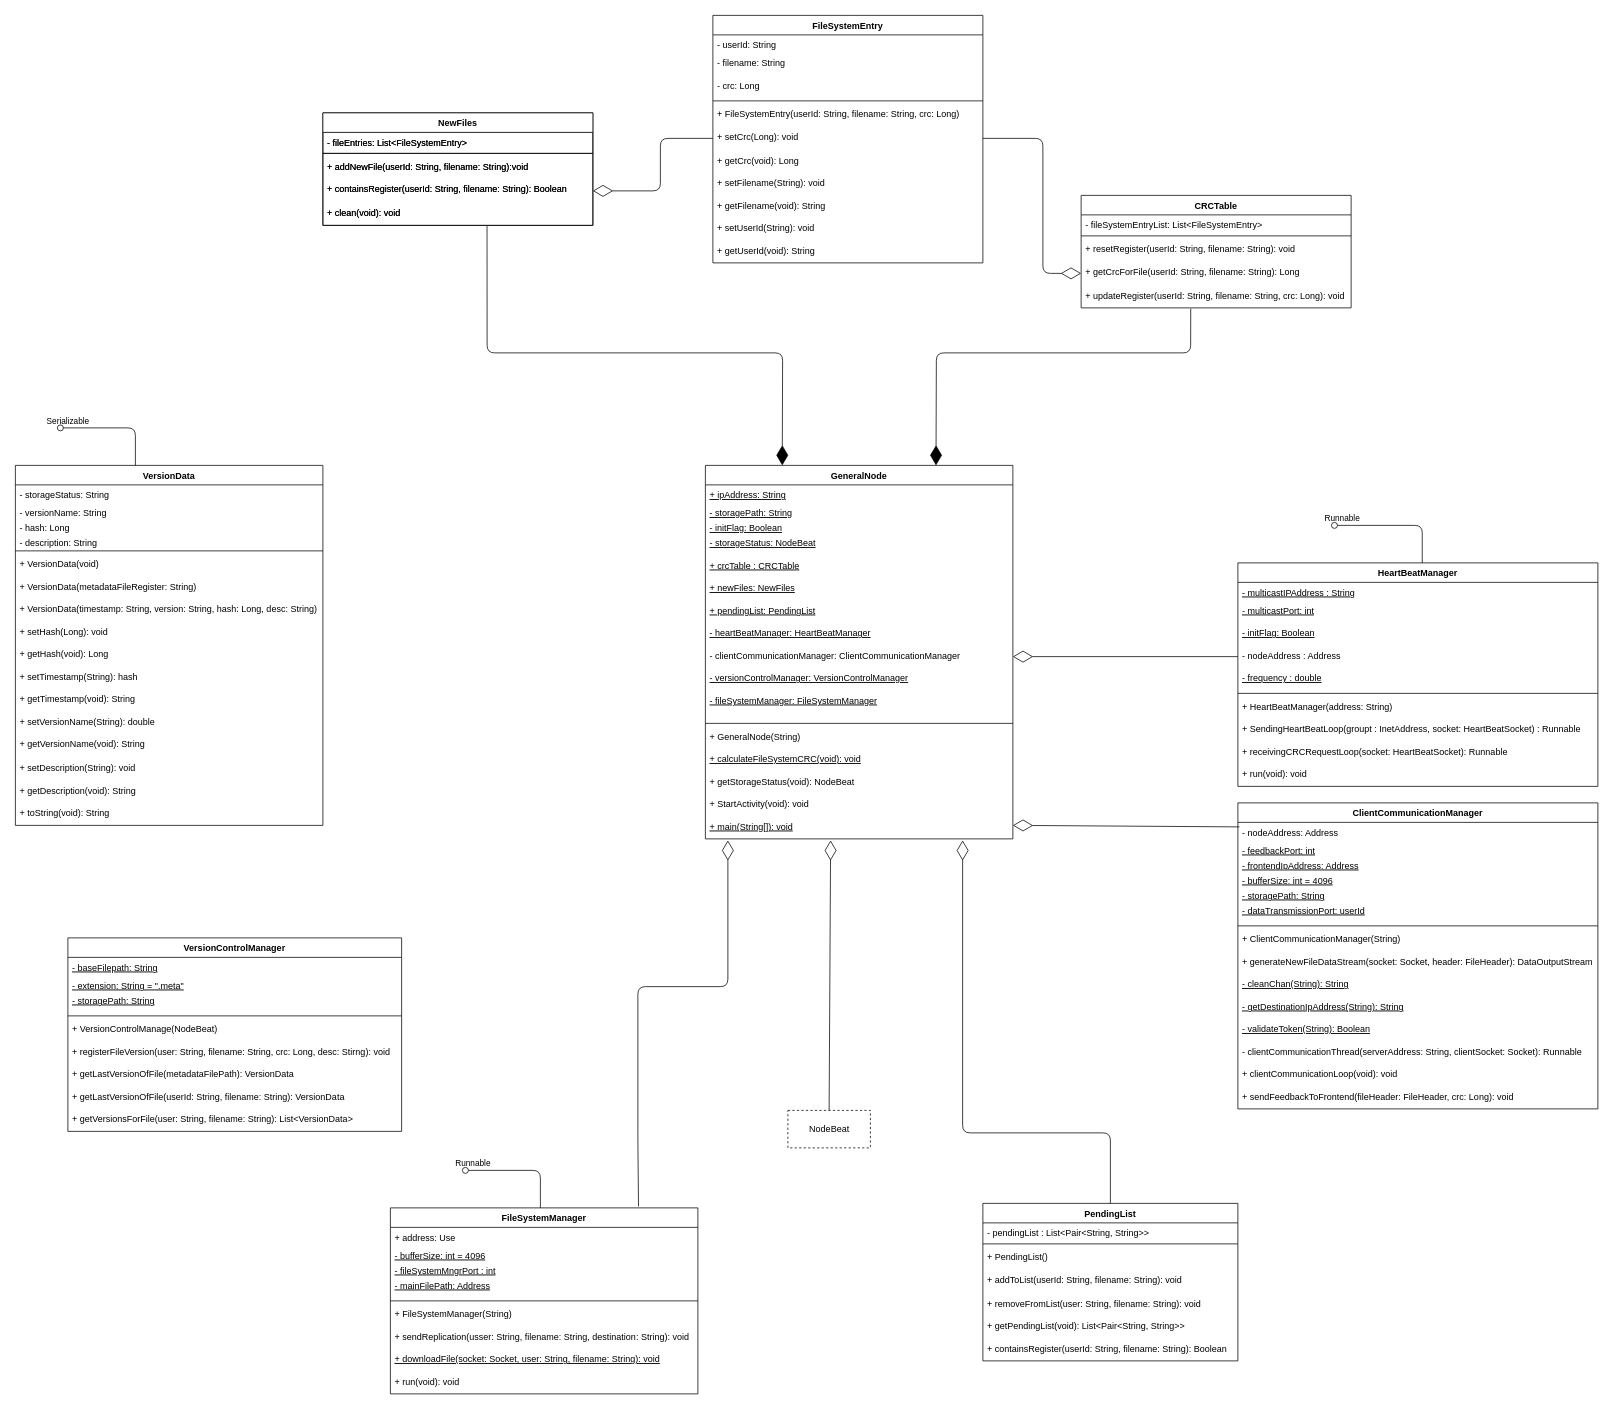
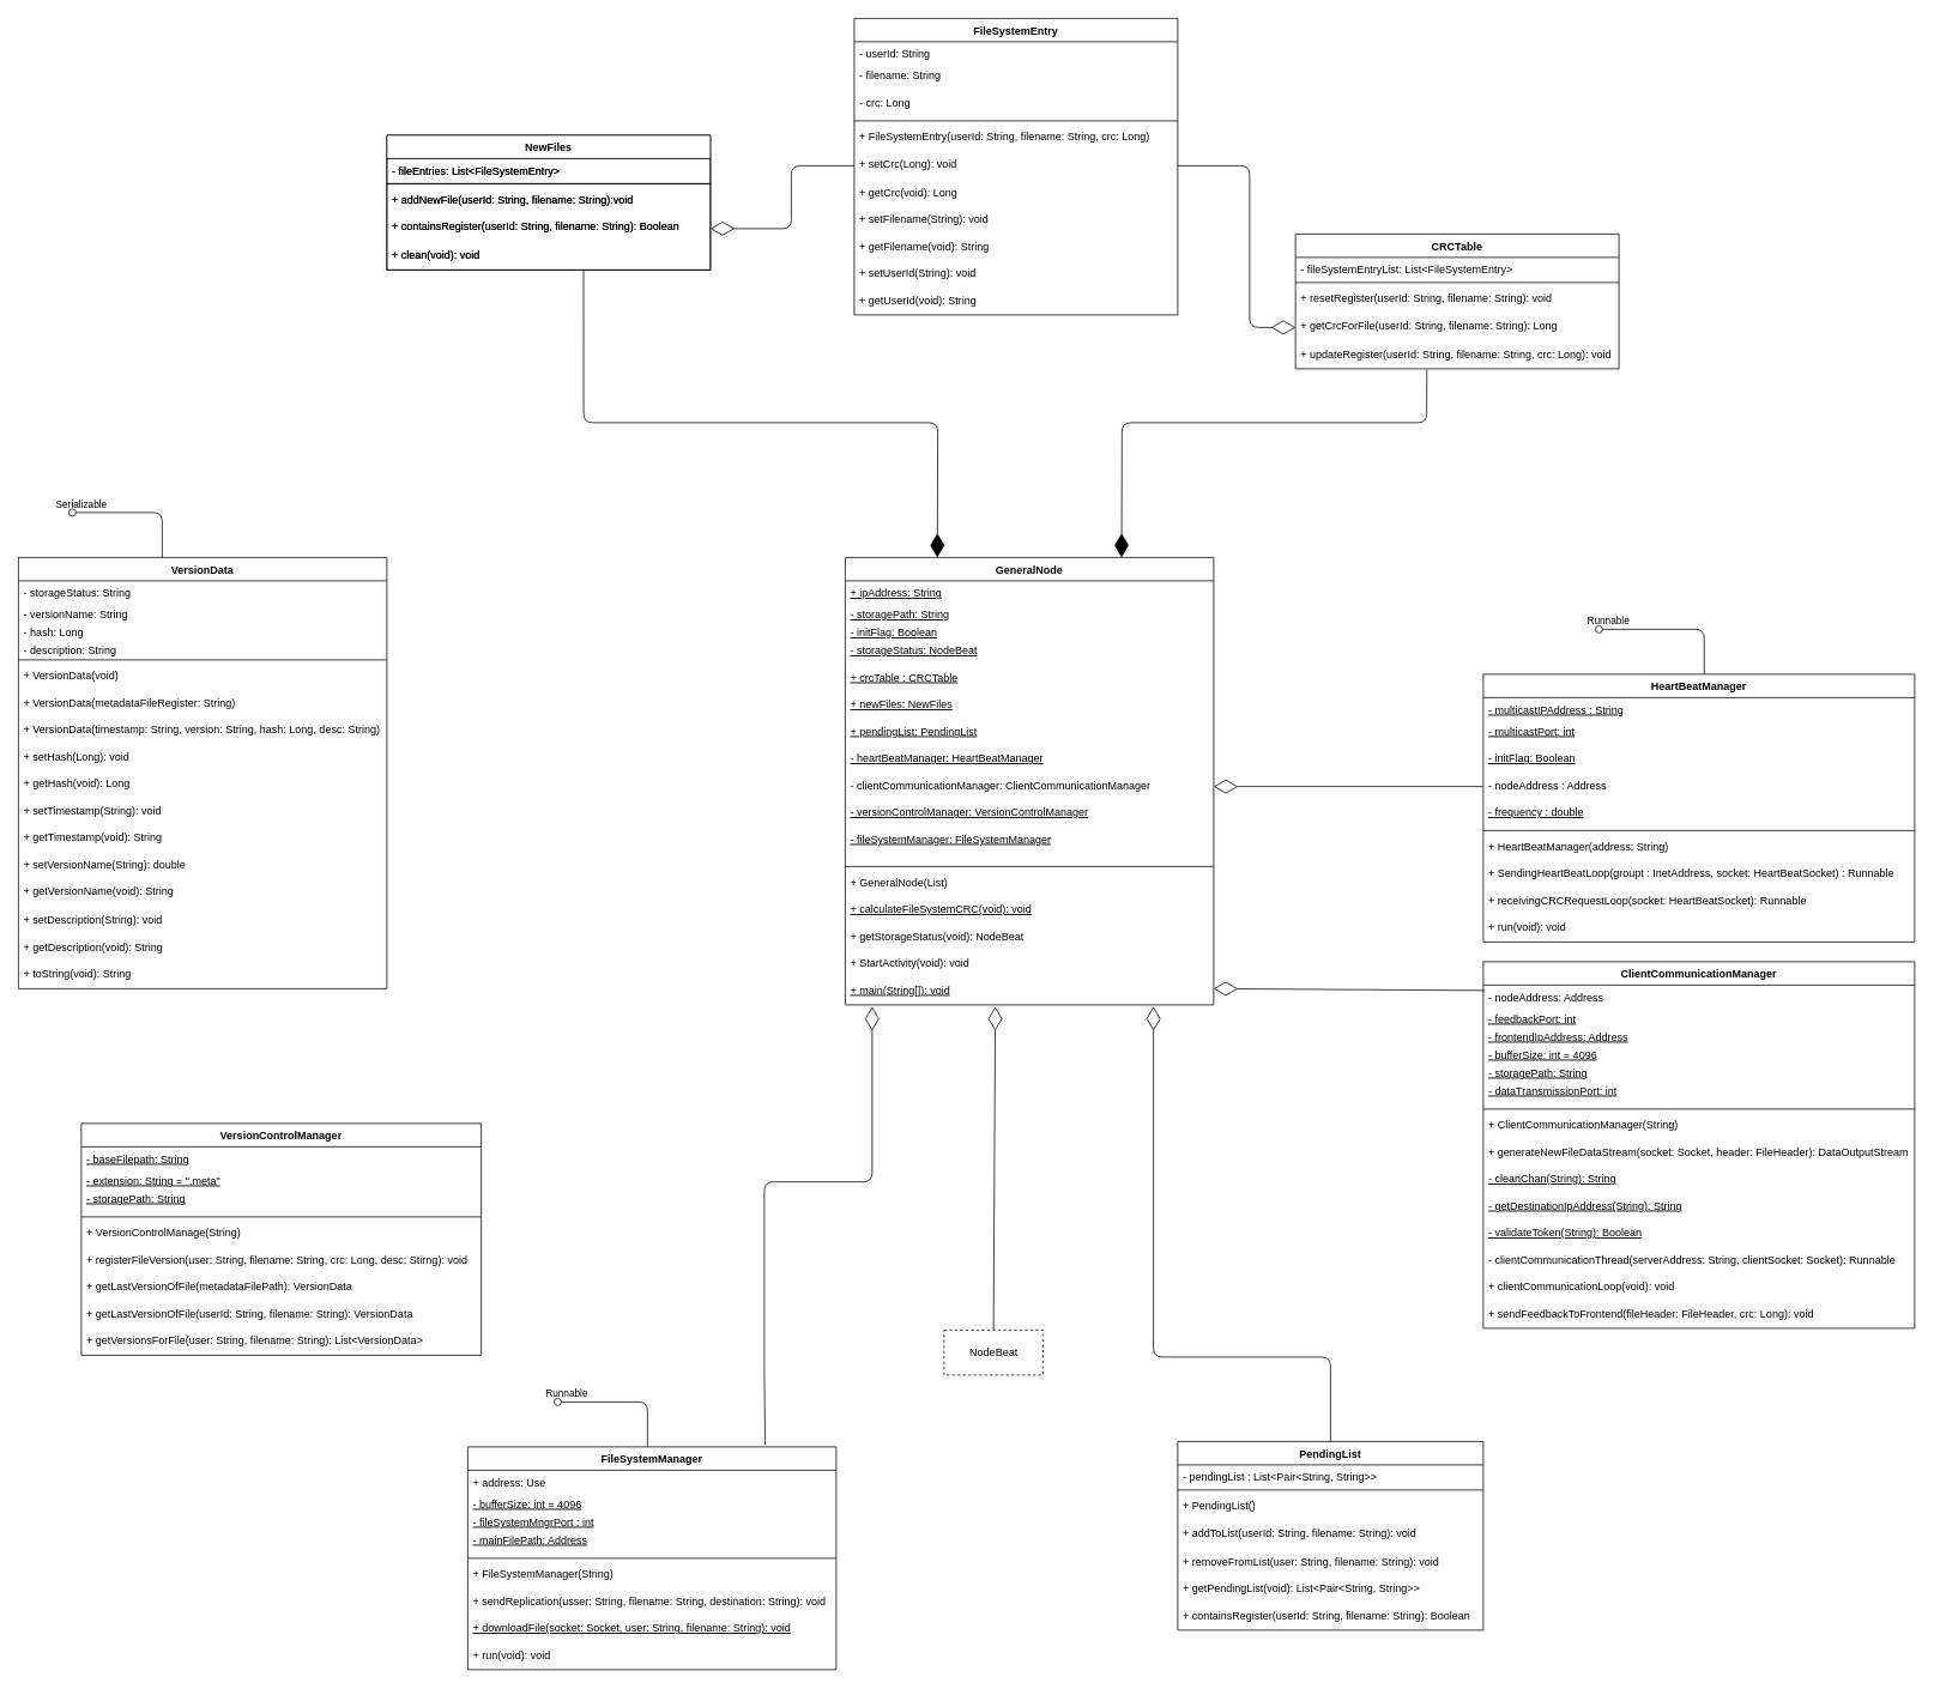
- <mxCell id="39" value="+ setTimestamp(String): hash" style="text;strokeColor=none;fillColor=none;align=left;verticalAlign=top;spacingLeft=4;spacingRight=4;overflow=hidden;rotatable=0;points=[[0,0.5],[1,0.5]];portConstraint=eastwest;" parent="28" vertex="1"><mxGeometry y="268" width="410" height="30" as="geometry" /></mxCell>
+ <mxCell id="39" value="+ setTimestamp(String): void" style="text;strokeColor=none;fillColor=none;align=left;verticalAlign=top;spacingLeft=4;spacingRight=4;overflow=hidden;rotatable=0;points=[[0,0.5],[1,0.5]];portConstraint=eastwest;" parent="28" vertex="1"><mxGeometry y="268" width="410" height="30" as="geometry" /></mxCell>
- <mxCell id="74" value="+ GeneralNode(String)" style="text;strokeColor=none;fillColor=none;align=left;verticalAlign=top;spacingLeft=4;spacingRight=4;overflow=hidden;rotatable=0;points=[[0,0.5],[1,0.5]];portConstraint=eastwest;" parent="61" vertex="1"><mxGeometry y="348" width="410" height="30" as="geometry" /></mxCell>
+ <mxCell id="74" value="+ GeneralNode(List)" style="text;strokeColor=none;fillColor=none;align=left;verticalAlign=top;spacingLeft=4;spacingRight=4;overflow=hidden;rotatable=0;points=[[0,0.5],[1,0.5]];portConstraint=eastwest;" parent="61" vertex="1"><mxGeometry y="348" width="410" height="30" as="geometry" /></mxCell>
- <mxCell id="111" value="- dataTransmissionPort: userId" style="text;strokeColor=none;fillColor=none;align=left;verticalAlign=top;spacingLeft=4;spacingRight=4;overflow=hidden;rotatable=0;points=[[0,0.5],[1,0.5]];portConstraint=eastwest;fontStyle=4" parent="105" vertex="1"><mxGeometry y="130" width="480" height="30" as="geometry" /></mxCell>
+ <mxCell id="111" value="- dataTransmissionPort: int" style="text;strokeColor=none;fillColor=none;align=left;verticalAlign=top;spacingLeft=4;spacingRight=4;overflow=hidden;rotatable=0;points=[[0,0.5],[1,0.5]];portConstraint=eastwest;fontStyle=4" parent="105" vertex="1"><mxGeometry y="130" width="480" height="30" as="geometry" /></mxCell>
- <mxCell id="100" value="+ VersionControlManage(NodeBeat)" style="text;strokeColor=none;fillColor=none;align=left;verticalAlign=top;spacingLeft=4;spacingRight=4;overflow=hidden;rotatable=0;points=[[0,0.5],[1,0.5]];portConstraint=eastwest;" parent="95" vertex="1"><mxGeometry y="108" width="445" height="30" as="geometry" /></mxCell>
+ <mxCell id="100" value="+ VersionControlManage(String)" style="text;strokeColor=none;fillColor=none;align=left;verticalAlign=top;spacingLeft=4;spacingRight=4;overflow=hidden;rotatable=0;points=[[0,0.5],[1,0.5]];portConstraint=eastwest;" parent="95" vertex="1"><mxGeometry y="108" width="445" height="30" as="geometry" /></mxCell>
